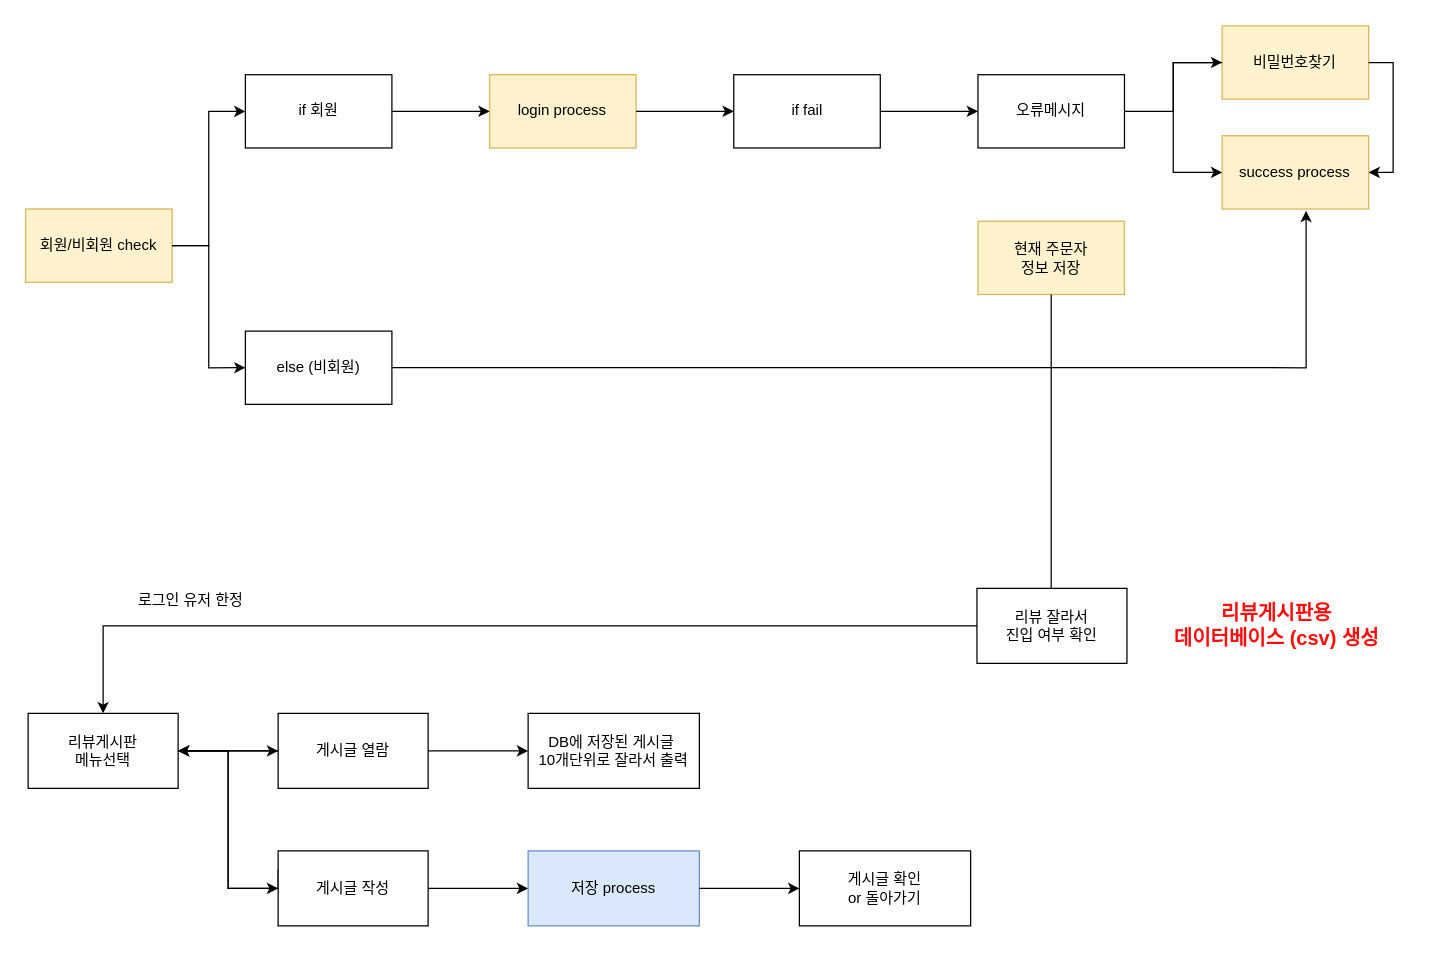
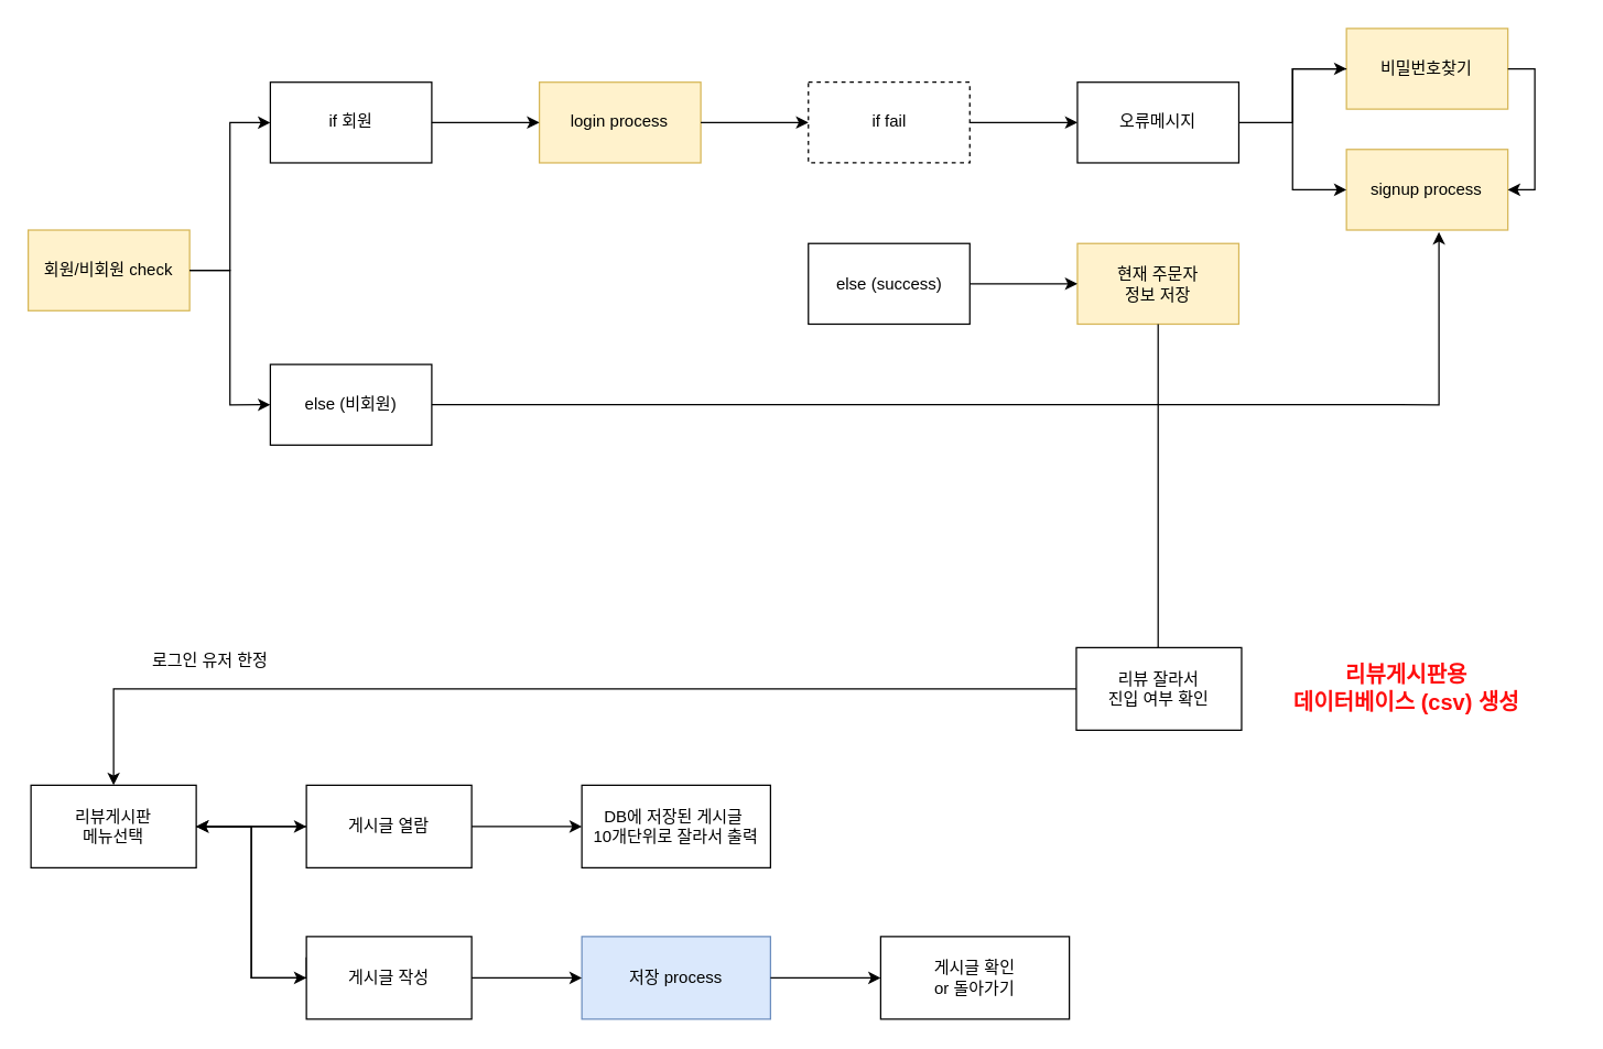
- <mxCell id="9" value="if fail" style="rounded=0;whiteSpace=wrap;html=1;" vertex="1" parent="3"><mxGeometry x="566.515" y="39.07" width="117.21" height="58.605" as="geometry" /></mxCell>
+ <mxCell id="9" value="if fail" style="rounded=0;whiteSpace=wrap;html=1;dashed=1;" vertex="1" parent="3"><mxGeometry x="566.515" y="39.07" width="117.21" height="58.605" as="geometry" /></mxCell>
- <mxCell id="15" value="success process" style="rounded=0;whiteSpace=wrap;html=1;fillColor=#fff2cc;strokeColor=#d6b656;" vertex="1" parent="3"><mxGeometry x="957.215" y="87.907" width="117.21" height="58.605" as="geometry" /></mxCell>
+ <mxCell id="15" value="signup process" style="rounded=0;whiteSpace=wrap;html=1;fillColor=#fff2cc;strokeColor=#d6b656;" vertex="1" parent="3"><mxGeometry x="957.215" y="87.907" width="117.21" height="58.605" as="geometry" /></mxCell>
+ <mxCell id="21" value="else (success)" style="rounded=0;whiteSpace=wrap;html=1;" vertex="1" parent="3"><mxGeometry x="566.515" y="156.279" width="117.21" height="58.605" as="geometry" /></mxCell>
+ <mxCell id="23" value="" style="edgeStyle=orthogonalEdgeStyle;rounded=0;orthogonalLoop=1;jettySize=auto;html=1;" edge="1" parent="3" source="21" target="22"><mxGeometry relative="1" as="geometry" /></mxCell>
